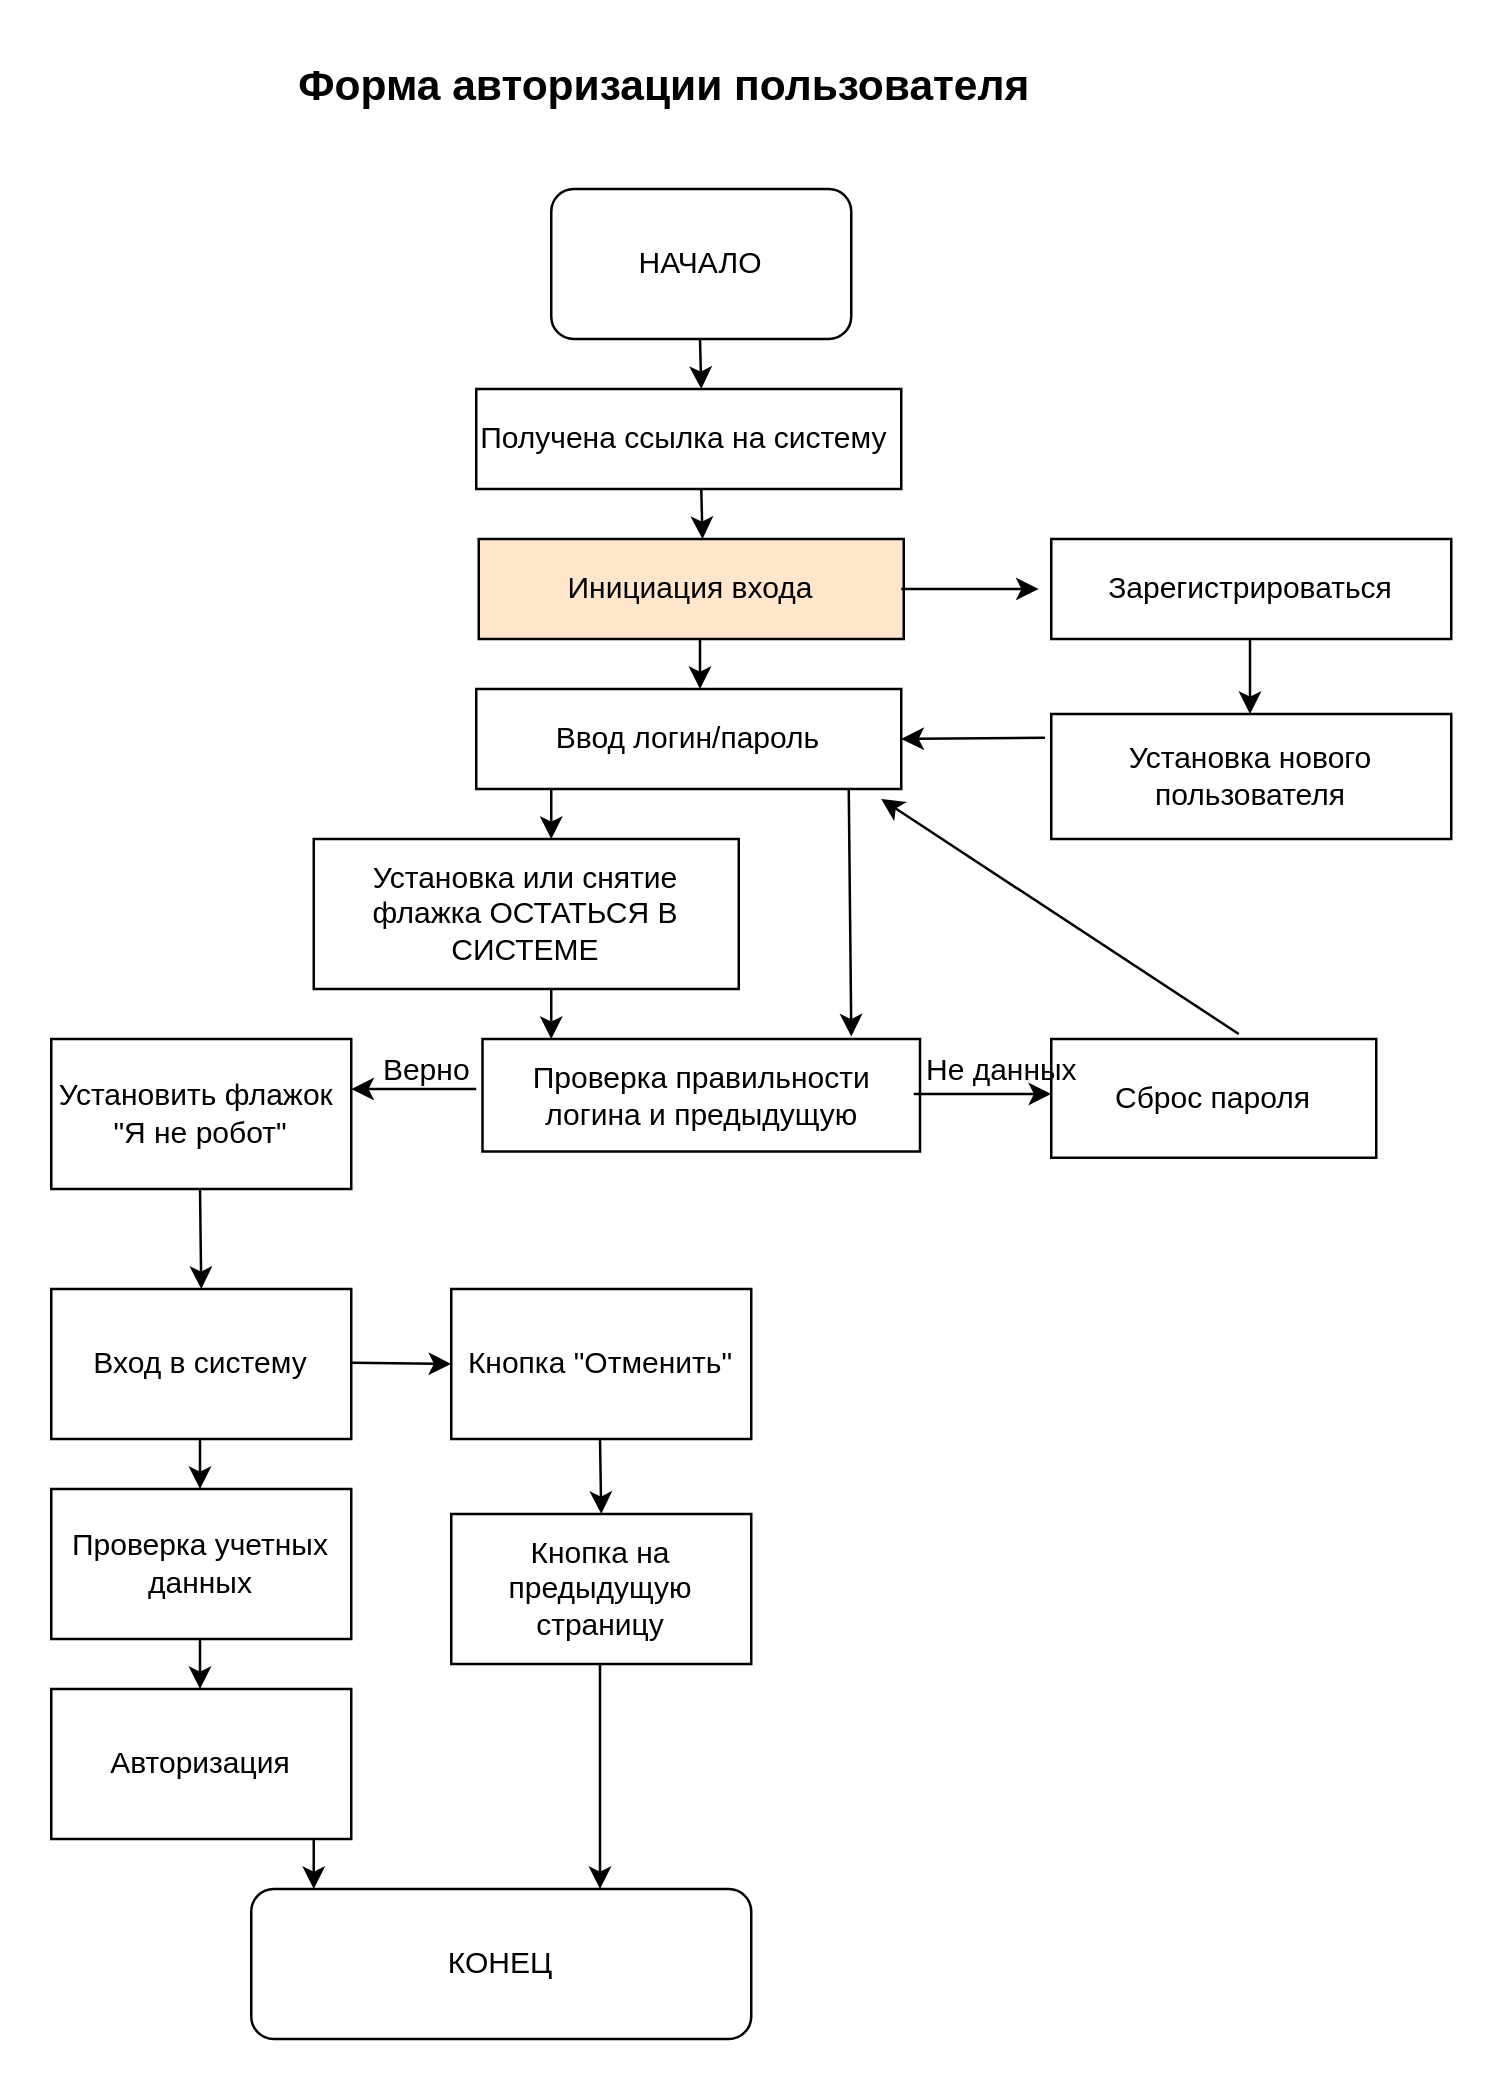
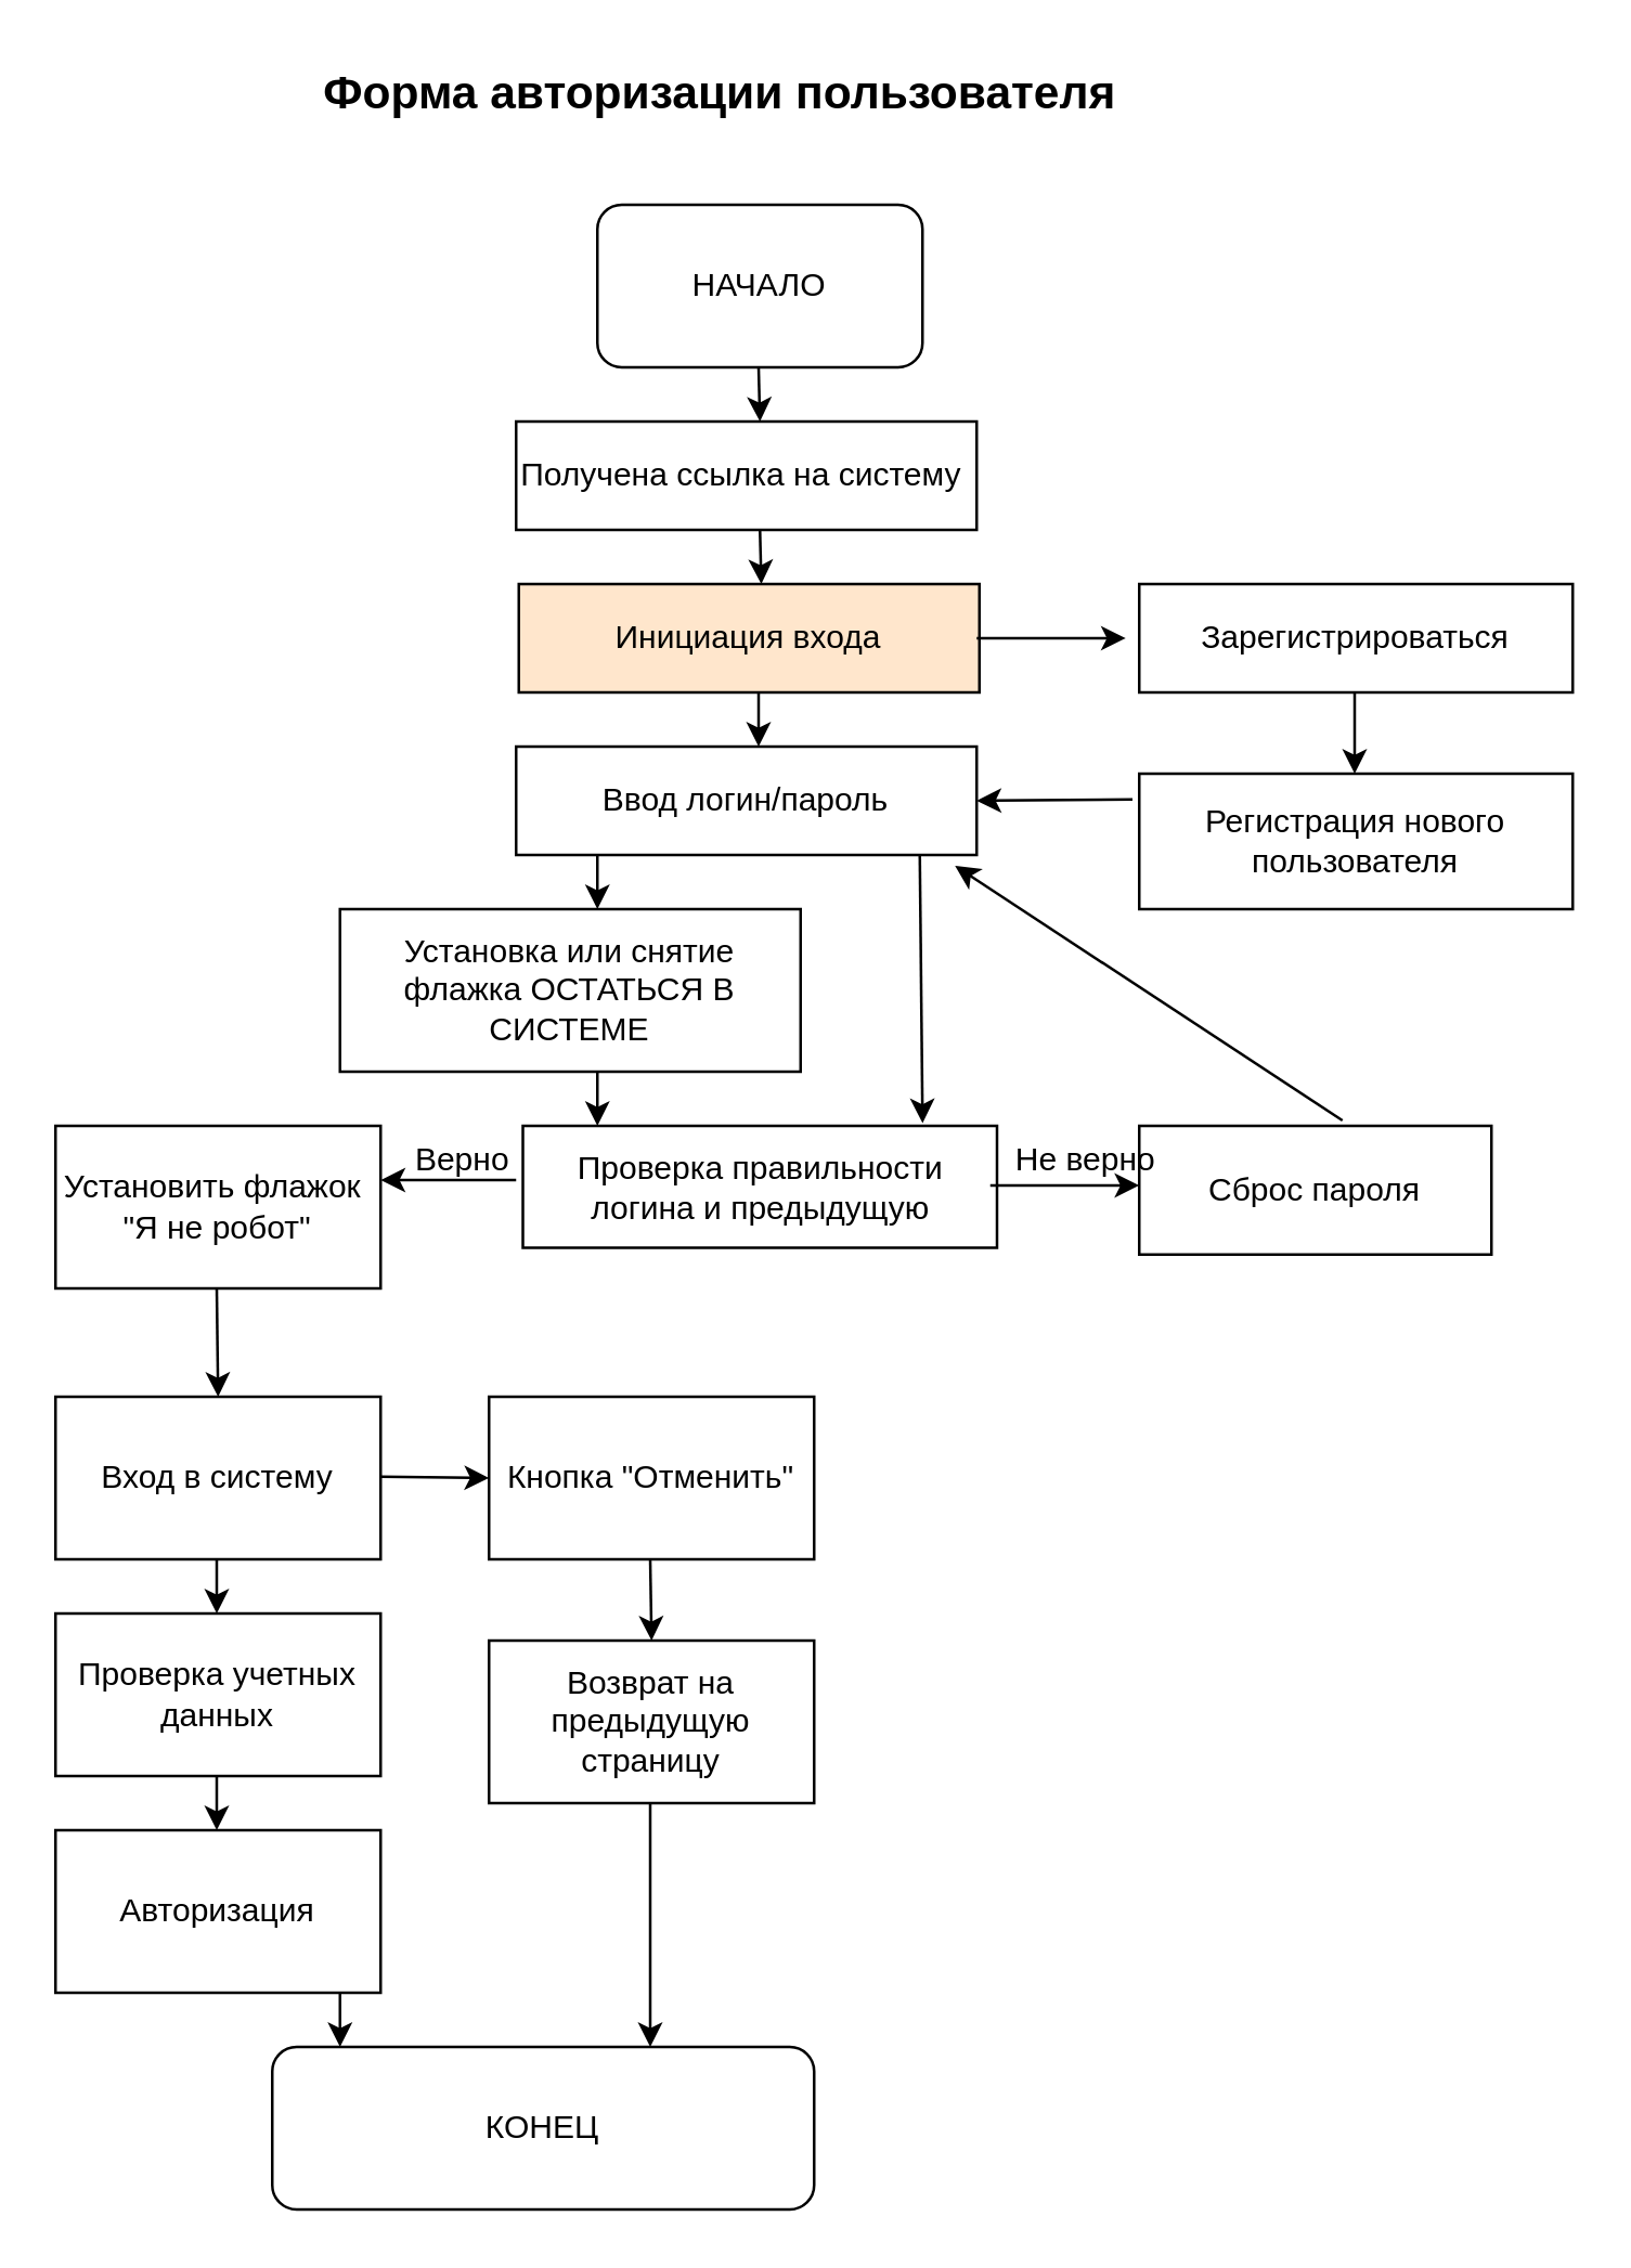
- <mxCell id="15" value="Установка нового пользователя" style="rounded=0;whiteSpace=wrap;html=1;" parent="1" vertex="1"><mxGeometry x="420" y="285" width="160" height="50" as="geometry" /></mxCell>
+ <mxCell id="15" value="Регистрация нового пользователя" style="rounded=0;whiteSpace=wrap;html=1;" parent="1" vertex="1"><mxGeometry x="420" y="285" width="160" height="50" as="geometry" /></mxCell>
- <mxCell id="30" value="Не данных" style="text;html=1;align=center;verticalAlign=middle;resizable=0;points=[];autosize=1;strokeColor=none;fillColor=none;" parent="1" vertex="1"><mxGeometry x="360" y="413" width="80" height="30" as="geometry" /></mxCell>
+ <mxCell id="30" value="Не верно" style="text;html=1;align=center;verticalAlign=middle;resizable=0;points=[];autosize=1;strokeColor=none;fillColor=none;" parent="1" vertex="1"><mxGeometry x="360" y="413" width="80" height="30" as="geometry" /></mxCell>
- <mxCell id="36" value="Кнопка на предыдущую страницу" style="rounded=0;whiteSpace=wrap;html=1;" parent="1" vertex="1"><mxGeometry x="180" y="605" width="120" height="60" as="geometry" /></mxCell>
+ <mxCell id="36" value="Возврат на предыдущую страницу" style="rounded=0;whiteSpace=wrap;html=1;" parent="1" vertex="1"><mxGeometry x="180" y="605" width="120" height="60" as="geometry" /></mxCell>
